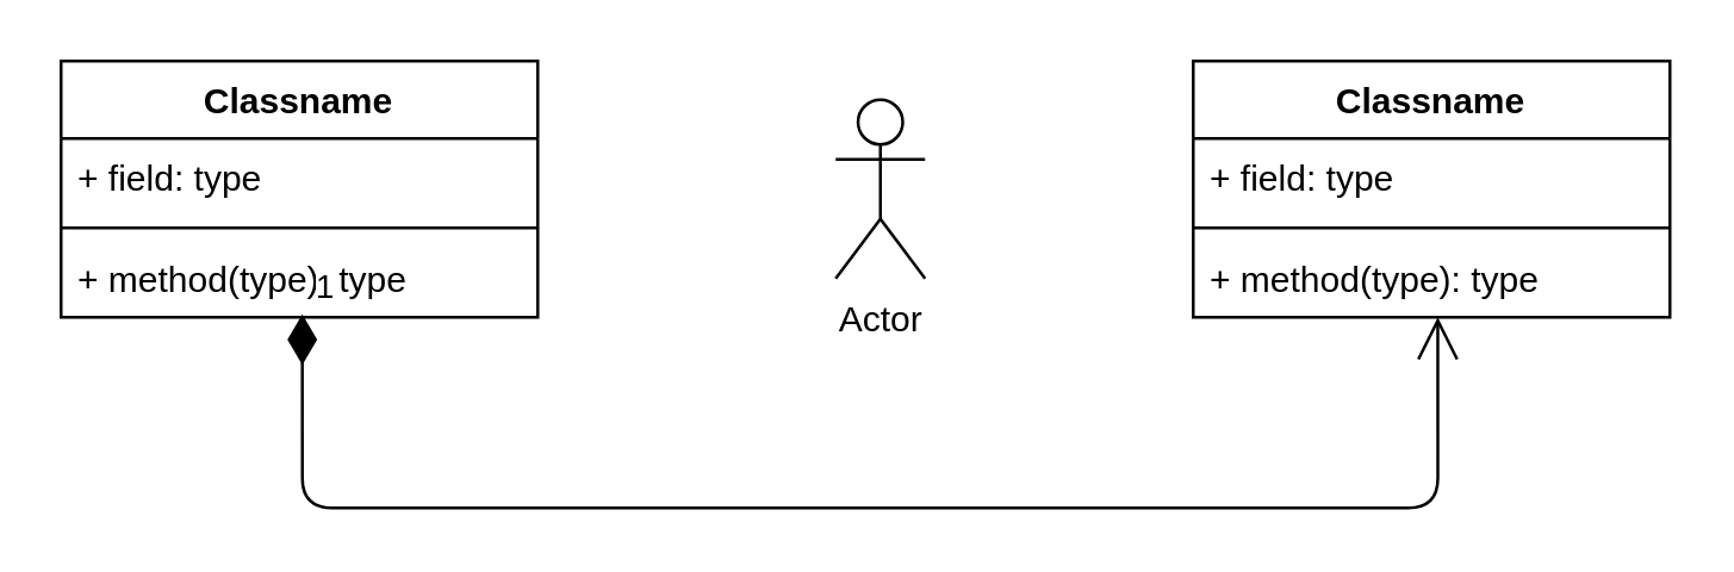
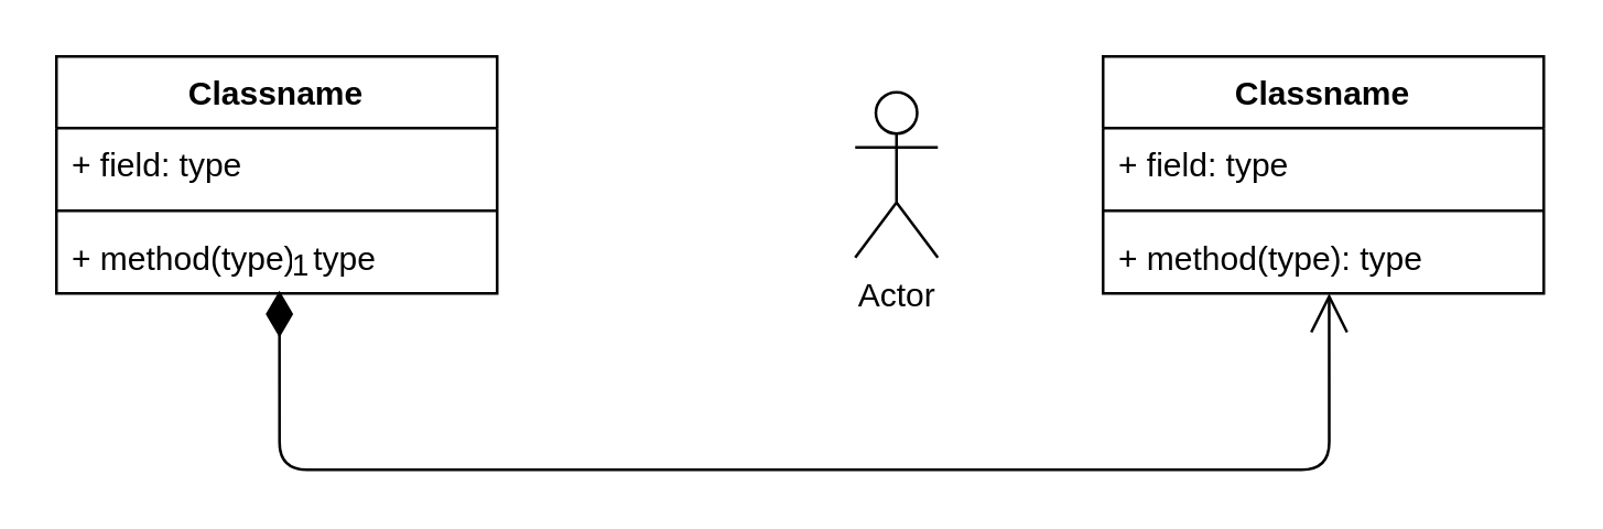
- <mxCell id="11" value="Actor" style="shape=umlActor;verticalLabelPosition=bottom;verticalAlign=top;html=1;" vertex="1" parent="1"><mxGeometry x="280" y="33" width="30" height="60" as="geometry" /></mxCell>
+ <mxCell id="11" value="Actor" style="shape=umlActor;verticalLabelPosition=bottom;verticalAlign=top;html=1;" vertex="1" parent="1"><mxGeometry x="310" y="33" width="30" height="60" as="geometry" /></mxCell>
